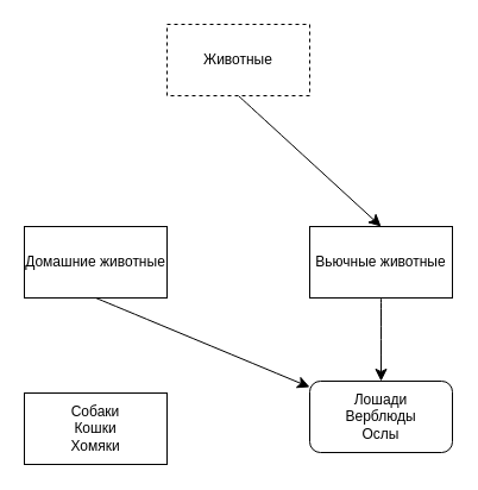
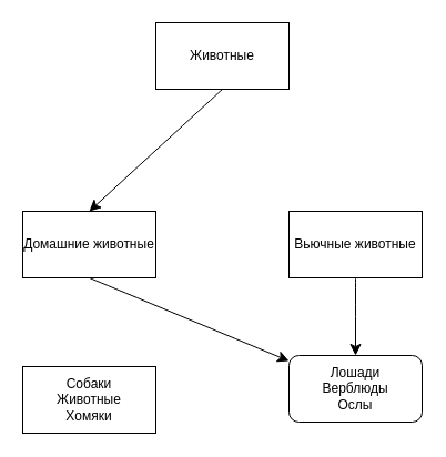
- <mxCell id="3" value="Животные" style="rounded=0;whiteSpace=wrap;html=1;dashed=1;" vertex="1" parent="1"><mxGeometry x="140" y="20" width="120" height="60" as="geometry" /></mxCell>
+ <mxCell id="3" value="Животные" style="rounded=0;whiteSpace=wrap;html=1;" vertex="1" parent="1"><mxGeometry x="140" y="20" width="120" height="60" as="geometry" /></mxCell>
+ <mxCell id="8" value="" style="endArrow=classic;html=1;rounded=0;fontSize=12;startSize=8;endSize=8;curved=1;exitX=0.5;exitY=1;exitDx=0;exitDy=0;entryX=0.5;entryY=0;entryDx=0;entryDy=0;" edge="1" parent="1" source="3" target="4"><mxGeometry width="50" height="50" relative="1" as="geometry"><mxPoint x="200" y="350" as="sourcePoint" /><mxPoint x="250" y="300" as="targetPoint" /></mxGeometry></mxCell>
- <mxCell id="2" style="edgeStyle=none;curved=1;rounded=0;orthogonalLoop=1;jettySize=auto;html=1;exitX=0.5;exitY=1;exitDx=0;exitDy=0;entryX=0.5;entryY=0;entryDx=0;entryDy=0;fontSize=12;startSize=8;endSize=8;" edge="1" parent="1" source="3" target="5"><mxGeometry relative="1" as="geometry" /></mxCell>
- <mxCell id="6" value="Собаки&lt;div&gt;Кошки&lt;/div&gt;&lt;div&gt;Хомяки&lt;/div&gt;" style="rounded=0;whiteSpace=wrap;html=1;" vertex="1" parent="1"><mxGeometry x="20" y="330" width="120" height="60" as="geometry" /></mxCell>
+ <mxCell id="6" value="Собаки&lt;div&gt;Животные&lt;/div&gt;&lt;div&gt;Хомяки&lt;/div&gt;" style="rounded=0;whiteSpace=wrap;html=1;" vertex="1" parent="1"><mxGeometry x="20" y="330" width="120" height="60" as="geometry" /></mxCell>
